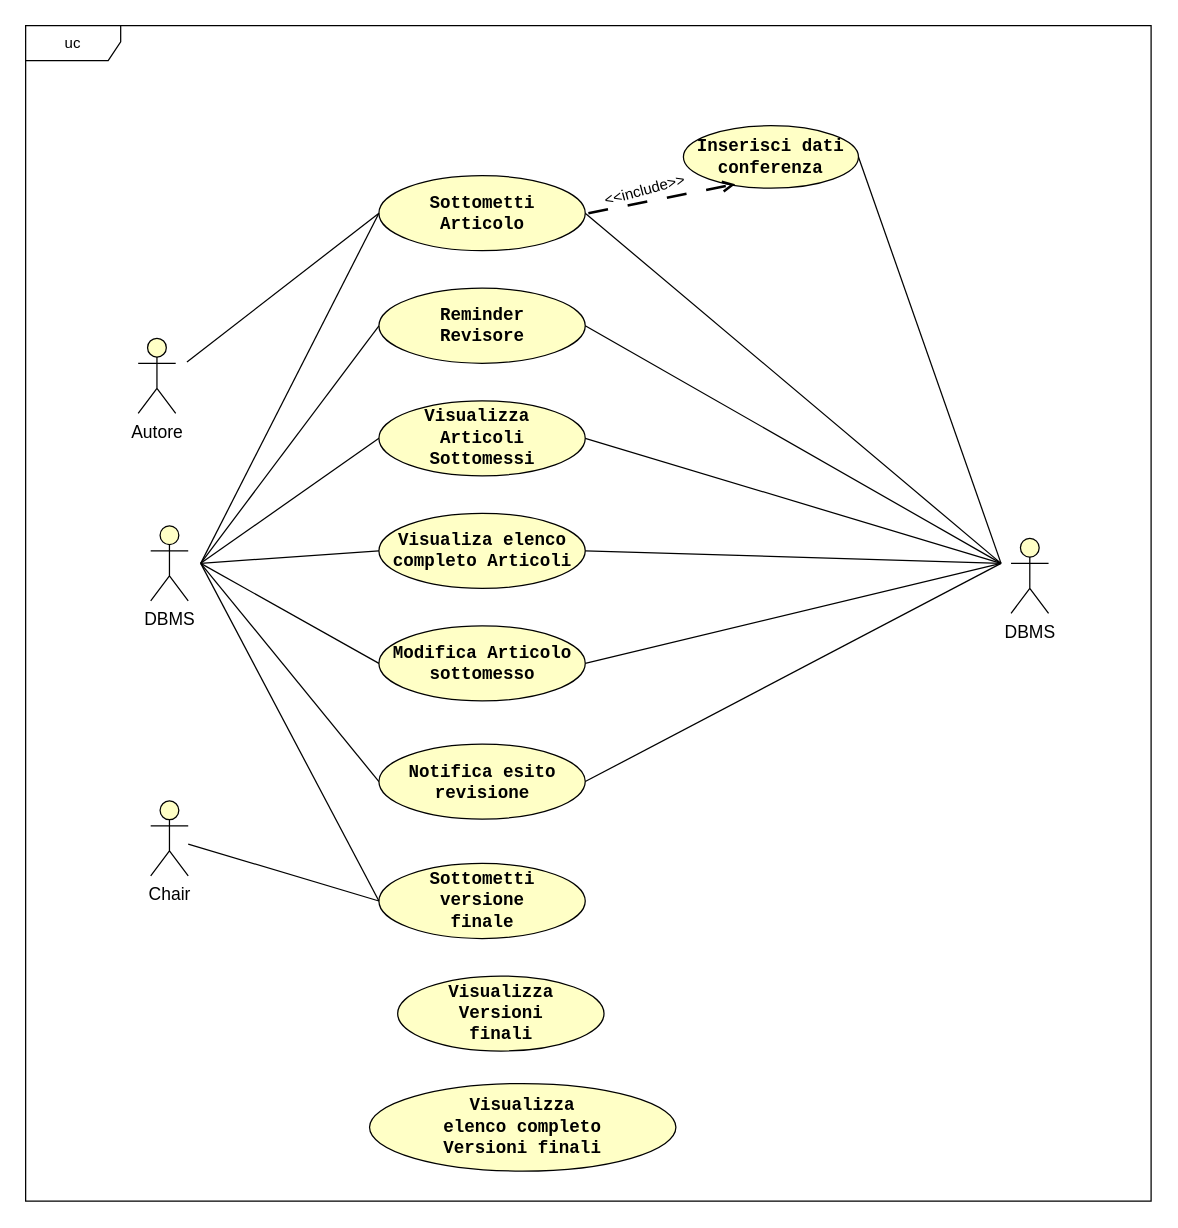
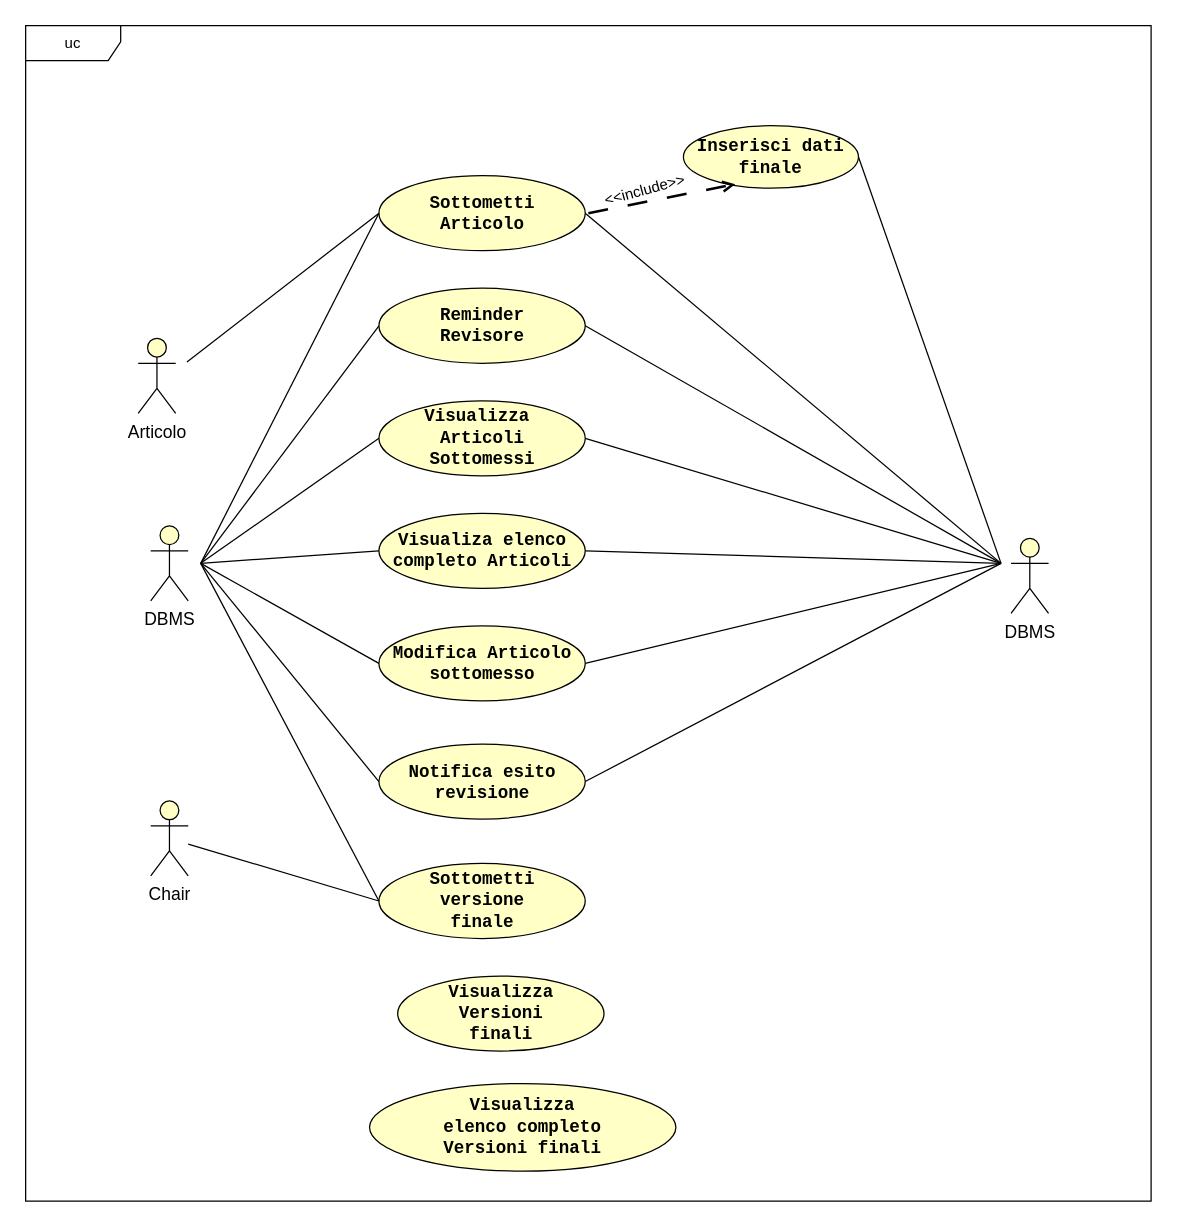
- <mxCell id="31" value="&lt;font style=&quot;color: light-dark(rgb(0, 0, 0), rgb(0, 0, 0));&quot; face=&quot;Courier New&quot;&gt;&lt;span style=&quot;caret-color: rgb(0, 0, 0); font-size: 14px;&quot;&gt;&lt;b style=&quot;&quot;&gt;Inserisci dati conferenza&lt;/b&gt;&lt;/span&gt;&lt;/font&gt;" style="ellipse;whiteSpace=wrap;html=1;fillColor=light-dark(#FFFFC6,#FDF89C);strokeColor=light-dark(#000000,#000000);gradientColor=none;" parent="1" vertex="1"><mxGeometry x="546" y="100" width="140" height="50" as="geometry" /></mxCell>
+ <mxCell id="31" value="&lt;font style=&quot;color: light-dark(rgb(0, 0, 0), rgb(0, 0, 0));&quot; face=&quot;Courier New&quot;&gt;&lt;span style=&quot;caret-color: rgb(0, 0, 0); font-size: 14px;&quot;&gt;&lt;b style=&quot;&quot;&gt;Inserisci dati finale&lt;/b&gt;&lt;/span&gt;&lt;/font&gt;" style="ellipse;whiteSpace=wrap;html=1;fillColor=light-dark(#FFFFC6,#FDF89C);strokeColor=light-dark(#000000,#000000);gradientColor=none;" parent="1" vertex="1"><mxGeometry x="546" y="100" width="140" height="50" as="geometry" /></mxCell>
- <mxCell id="28" value="&lt;font style=&quot;color: light-dark(rgb(0, 0, 0), rgb(0, 0, 0)); font-size: 14px;&quot;&gt;Autore&lt;/font&gt;" style="shape=umlActor;verticalLabelPosition=bottom;verticalAlign=top;html=1;outlineConnect=0;strokeColor=light-dark(#000000,#000000);fillColor=light-dark(#FFFFC6,#FDF89C);" parent="1" vertex="1"><mxGeometry x="110" y="270" width="30" height="60" as="geometry" /></mxCell>
+ <mxCell id="28" value="&lt;font style=&quot;color: light-dark(rgb(0, 0, 0), rgb(0, 0, 0)); font-size: 14px;&quot;&gt;Articolo&lt;/font&gt;" style="shape=umlActor;verticalLabelPosition=bottom;verticalAlign=top;html=1;outlineConnect=0;strokeColor=light-dark(#000000,#000000);fillColor=light-dark(#FFFFC6,#FDF89C);" parent="1" vertex="1"><mxGeometry x="110" y="270" width="30" height="60" as="geometry" /></mxCell>
